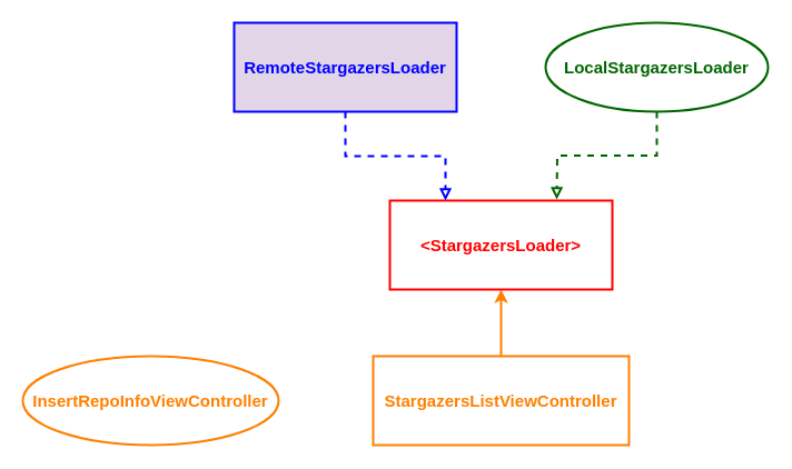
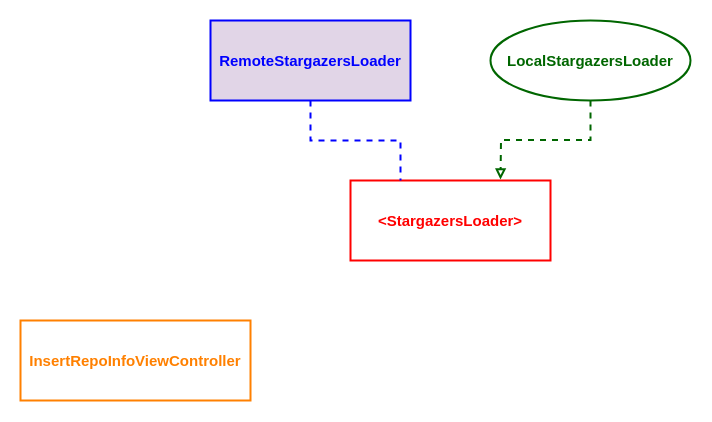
- <mxCell id="5" style="edgeStyle=orthogonalEdgeStyle;rounded=0;orthogonalLoop=1;jettySize=auto;html=1;fontSize=12;dashed=1;endArrow=block;endFill=0;strokeWidth=2;strokeColor=#0000FF;exitX=0.5;exitY=1;exitDx=0;exitDy=0;entryX=0.25;entryY=0;entryDx=0;entryDy=0;" parent="1" source="6" target="4" edge="1"><mxGeometry relative="1" as="geometry"><Array as="points"><mxPoint x="310" y="140" /><mxPoint x="400" y="140" /></Array><mxPoint x="310" y="110" as="sourcePoint" /><mxPoint x="450" y="170" as="targetPoint" /></mxGeometry></mxCell>
+ <mxCell id="5" style="edgeStyle=orthogonalEdgeStyle;rounded=0;orthogonalLoop=1;jettySize=auto;html=1;fontSize=12;dashed=1;endArrow=none;endFill=0;strokeWidth=2;strokeColor=#0000FF;exitX=0.5;exitY=1;exitDx=0;exitDy=0;entryX=0.25;entryY=0;entryDx=0;entryDy=0;" parent="1" source="6" target="4" edge="1"><mxGeometry relative="1" as="geometry"><Array as="points"><mxPoint x="310" y="140" /><mxPoint x="400" y="140" /></Array><mxPoint x="310" y="110" as="sourcePoint" /><mxPoint x="450" y="170" as="targetPoint" /></mxGeometry></mxCell>
- <mxCell id="2" style="edgeStyle=orthogonalEdgeStyle;rounded=0;orthogonalLoop=1;jettySize=auto;html=1;entryX=0.5;entryY=1;entryDx=0;entryDy=0;fontSize=12;strokeWidth=2;strokeColor=#FF8000;" parent="1" source="3" target="4" edge="1"><mxGeometry relative="1" as="geometry" /></mxCell>
- <mxCell id="7" value="InsertRepoInfoViewController" style="ellipse;whiteSpace=wrap;html=1;strokeWidth=2;fontSize=15;fontStyle=1;strokeColor=#FF8000;fontColor=#FF8000;" parent="1" vertex="1"><mxGeometry x="20" y="320" width="230" height="80" as="geometry" /></mxCell>
+ <mxCell id="7" value="InsertRepoInfoViewController" style="rounded=0;whiteSpace=wrap;html=1;strokeWidth=2;fontSize=15;fontStyle=1;strokeColor=#FF8000;fontColor=#FF8000;" parent="1" vertex="1"><mxGeometry x="20" y="320" width="230" height="80" as="geometry" /></mxCell>
- <mxCell id="3" value="StargazersListViewController" style="rounded=0;whiteSpace=wrap;html=1;strokeWidth=2;fontSize=15;fontStyle=1;strokeColor=#FF8000;fontColor=#FF8000;" parent="1" vertex="1"><mxGeometry x="335" y="320" width="230" height="80" as="geometry" /></mxCell>
